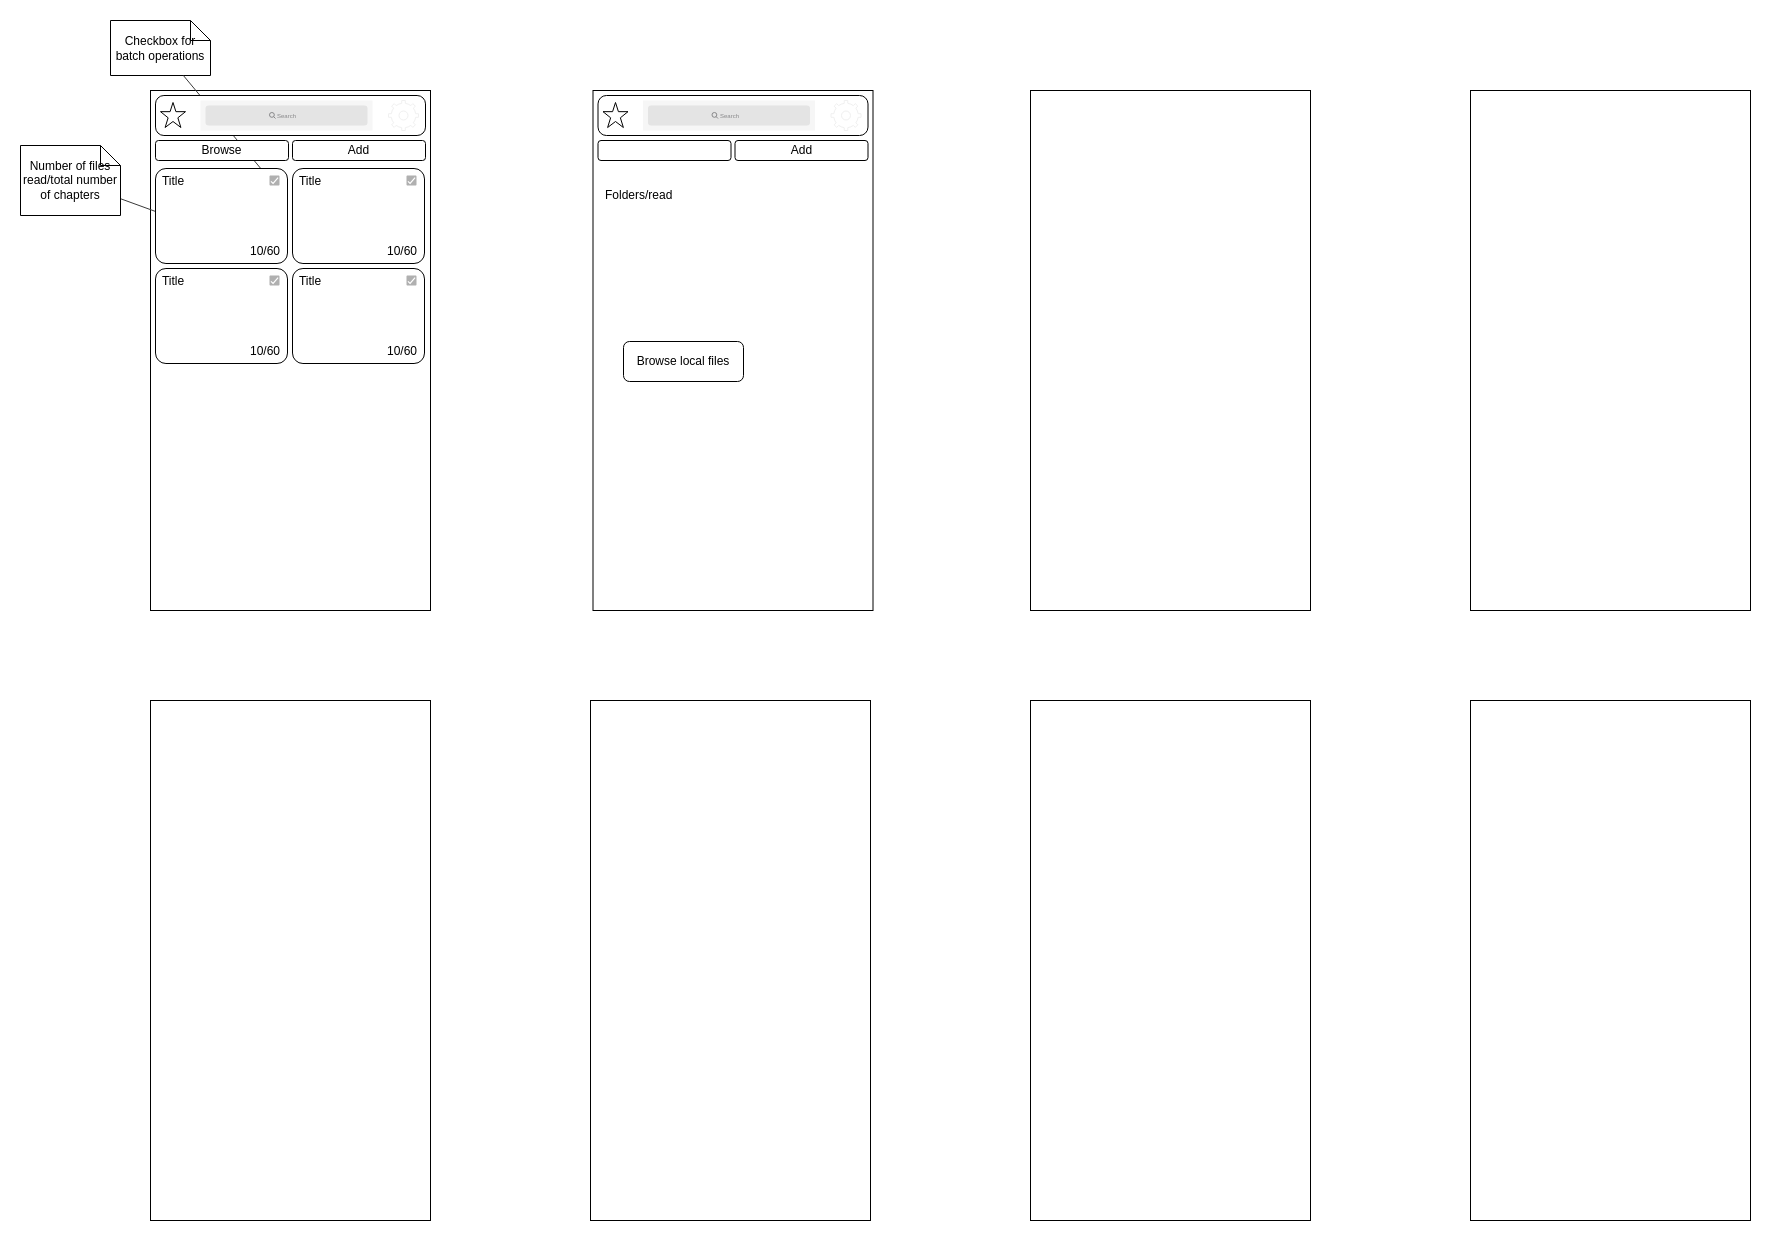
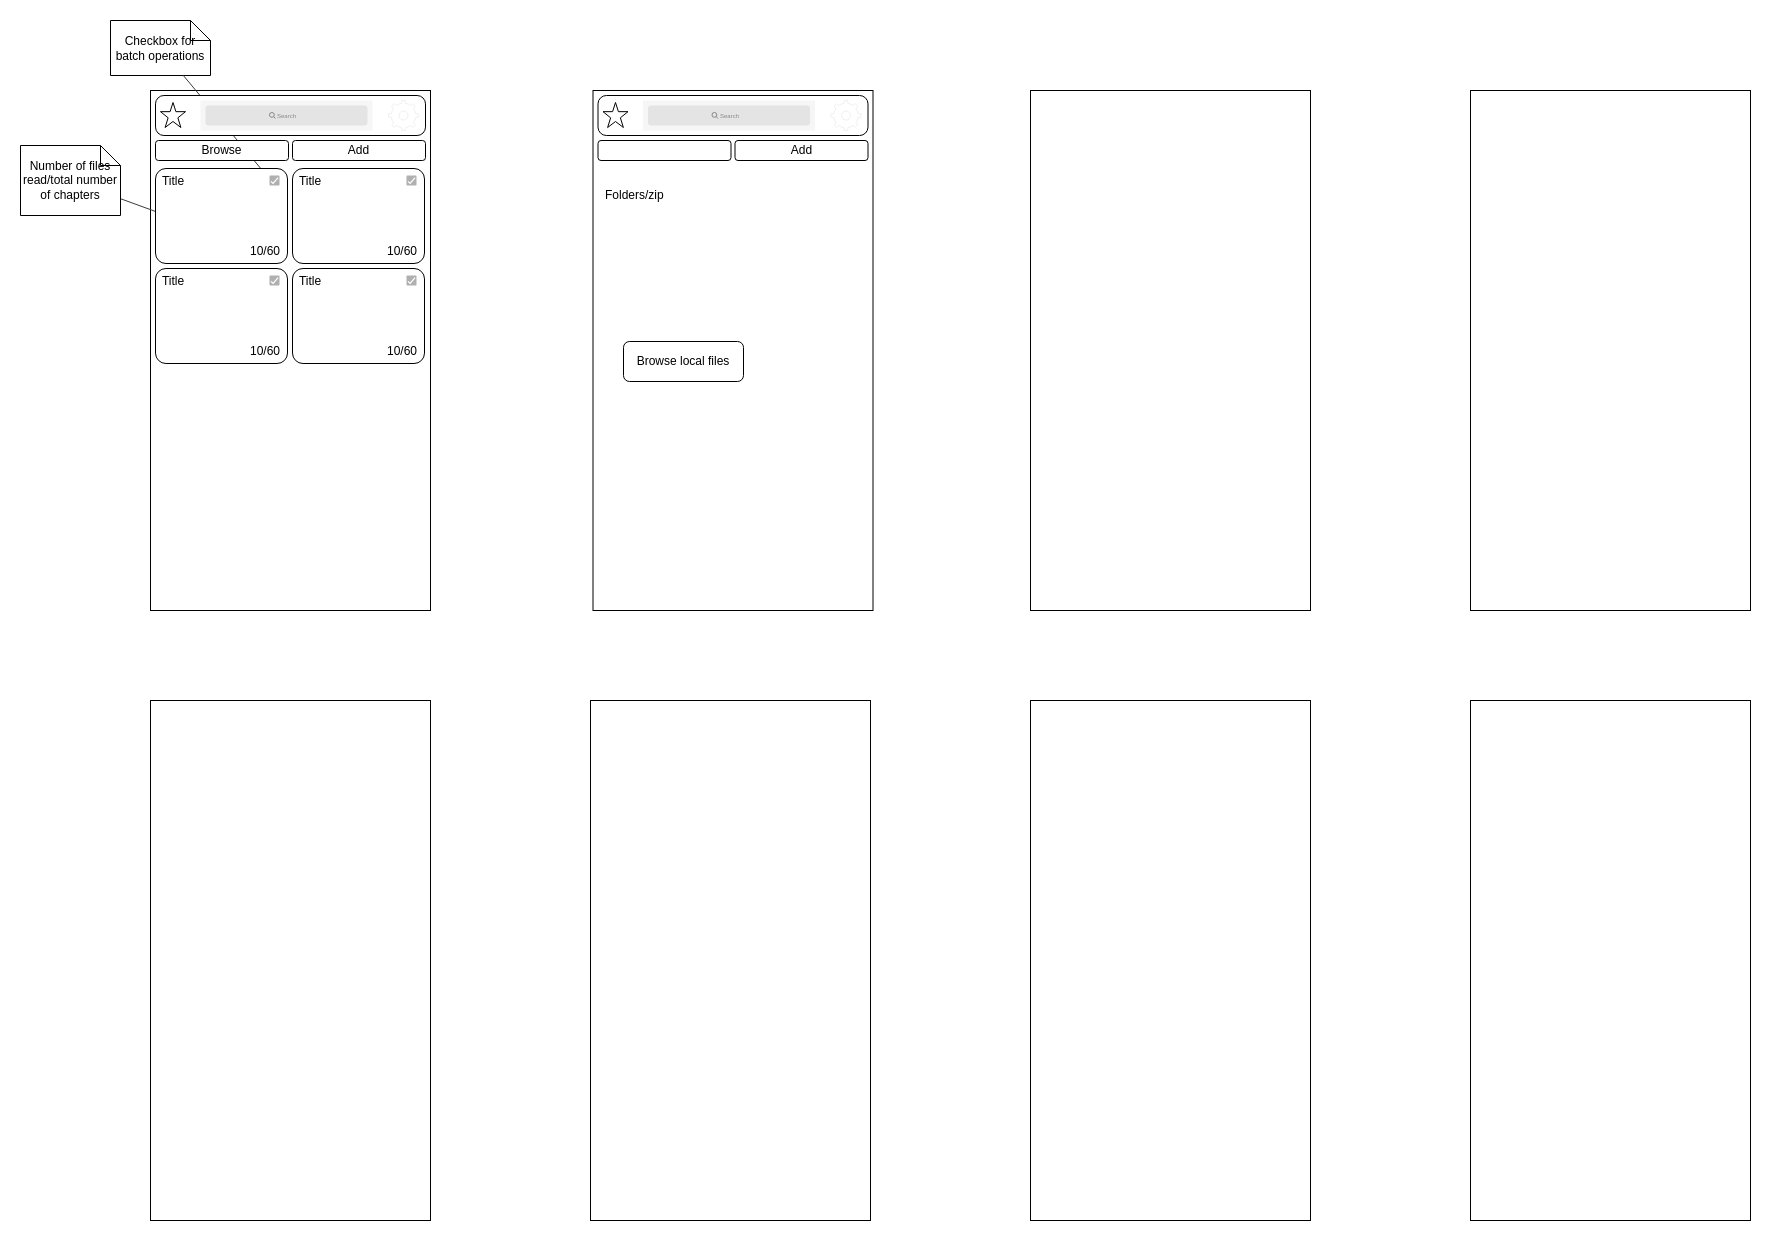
- <mxCell id="57" value="&lt;h1 style=&quot;margin-top: 0px;&quot;&gt;&lt;span style=&quot;background-color: transparent; color: light-dark(rgb(0, 0, 0), rgb(255, 255, 255)); font-size: 12px; font-weight: normal;&quot;&gt;Folders/read&lt;/span&gt;&lt;/h1&gt;" style="text;html=1;whiteSpace=wrap;overflow=hidden;rounded=0;" vertex="1" parent="1"><mxGeometry x="603" y="170" width="180" height="60" as="geometry" /></mxCell>
+ <mxCell id="57" value="&lt;h1 style=&quot;margin-top: 0px;&quot;&gt;&lt;span style=&quot;background-color: transparent; color: light-dark(rgb(0, 0, 0), rgb(255, 255, 255)); font-size: 12px; font-weight: normal;&quot;&gt;Folders/zip&lt;/span&gt;&lt;/h1&gt;" style="text;html=1;whiteSpace=wrap;overflow=hidden;rounded=0;" vertex="1" parent="1"><mxGeometry x="603" y="170" width="180" height="60" as="geometry" /></mxCell>
